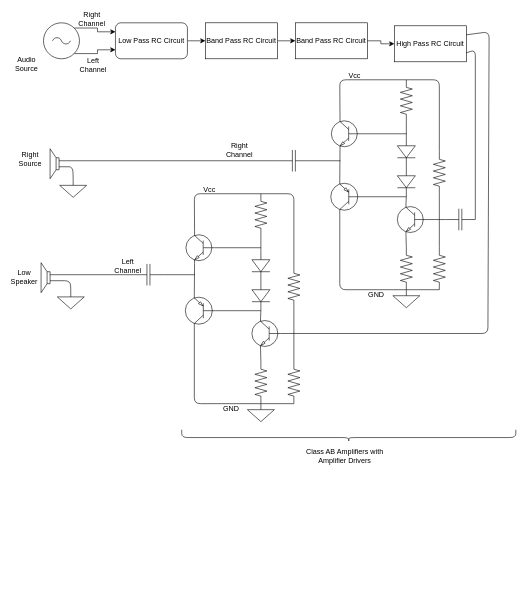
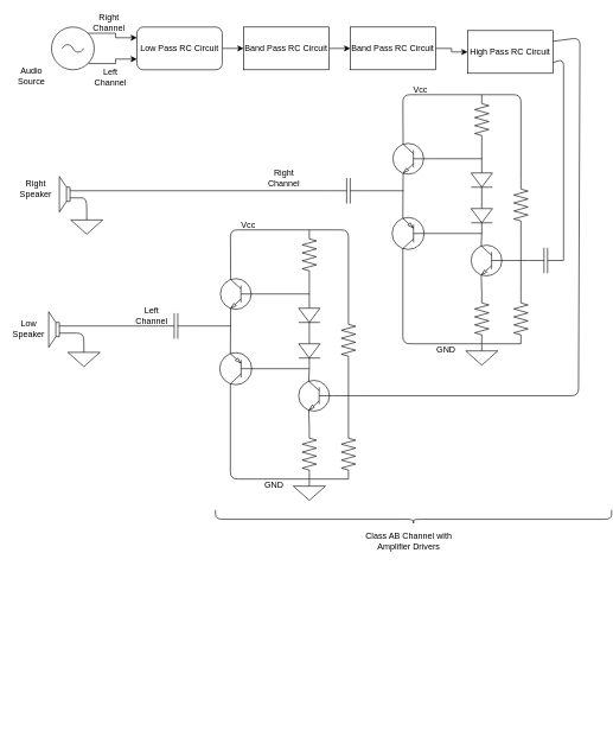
- <mxCell id="45" value="Right Source" style="text;html=1;strokeColor=none;fillColor=none;align=center;verticalAlign=middle;whiteSpace=wrap;rounded=0;" vertex="1" parent="1"><mxGeometry x="30" y="255" width="40" height="20" as="geometry" /></mxCell>
+ <mxCell id="45" value="Right Speaker" style="text;html=1;strokeColor=none;fillColor=none;align=center;verticalAlign=middle;whiteSpace=wrap;rounded=0;" vertex="1" parent="1"><mxGeometry x="30" y="255" width="40" height="20" as="geometry" /></mxCell>
- <mxCell id="48" value="Class AB Amplifiers with Amplifier Drivers" style="text;html=1;strokeColor=none;fillColor=none;align=center;verticalAlign=middle;whiteSpace=wrap;rounded=0;" vertex="1" parent="1"><mxGeometry x="508" y="749" width="133" height="20" as="geometry" /></mxCell>
+ <mxCell id="48" value="Class AB Channel with Amplifier Drivers" style="text;html=1;strokeColor=none;fillColor=none;align=center;verticalAlign=middle;whiteSpace=wrap;rounded=0;" vertex="1" parent="1"><mxGeometry x="508" y="749" width="133" height="20" as="geometry" /></mxCell>
